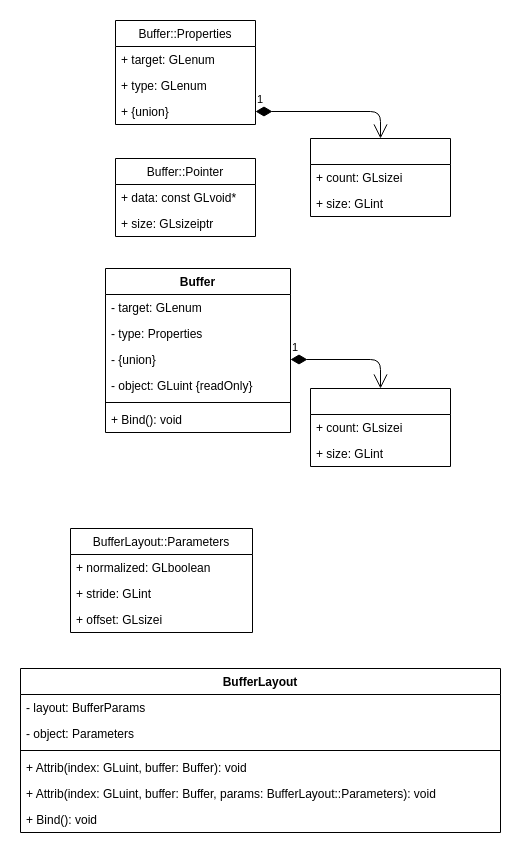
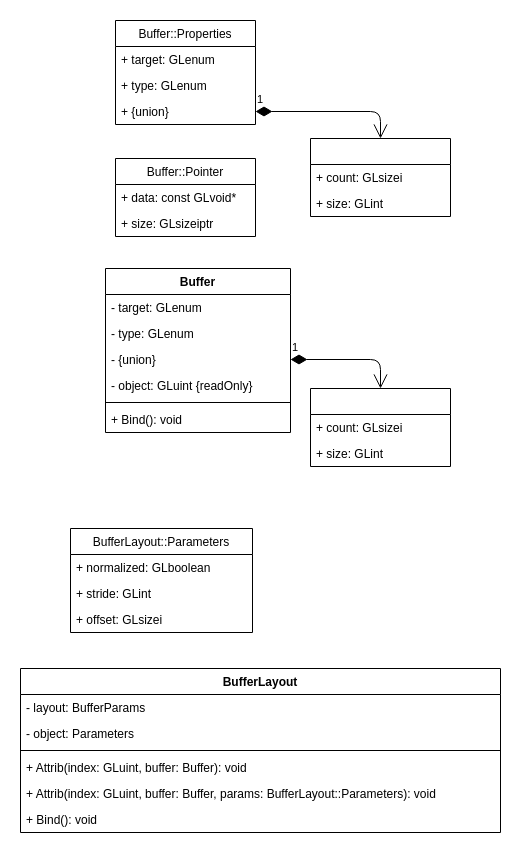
- <mxCell id="15" value="- type: Properties" style="text;strokeColor=none;fillColor=none;align=left;verticalAlign=top;spacingLeft=4;spacingRight=4;overflow=hidden;rotatable=0;points=[[0,0.5],[1,0.5]];portConstraint=eastwest;" vertex="1" parent="13"><mxGeometry y="52" width="185" height="26" as="geometry" /></mxCell>
+ <mxCell id="15" value="- type: GLenum" style="text;strokeColor=none;fillColor=none;align=left;verticalAlign=top;spacingLeft=4;spacingRight=4;overflow=hidden;rotatable=0;points=[[0,0.5],[1,0.5]];portConstraint=eastwest;" vertex="1" parent="13"><mxGeometry y="52" width="185" height="26" as="geometry" /></mxCell>
